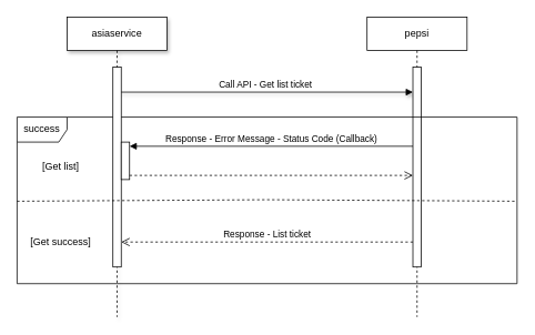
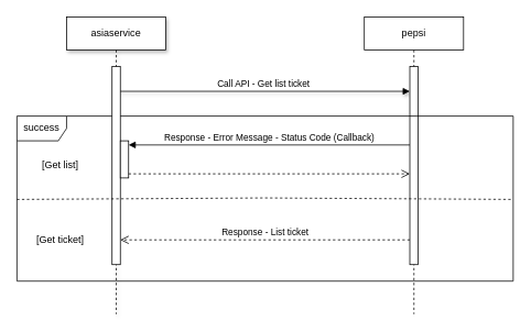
- <mxCell id="14" value="[Get success]" style="text;strokeColor=none;align=center;fillColor=none;html=1;verticalAlign=middle;whiteSpace=wrap;rounded=0;" vertex="1" parent="1"><mxGeometry x="35" y="275" width="75" height="30" as="geometry" /></mxCell>
+ <mxCell id="14" value="[Get ticket]" style="text;strokeColor=none;align=center;fillColor=none;html=1;verticalAlign=middle;whiteSpace=wrap;rounded=0;" vertex="1" parent="1"><mxGeometry x="35" y="275" width="75" height="30" as="geometry" /></mxCell>
